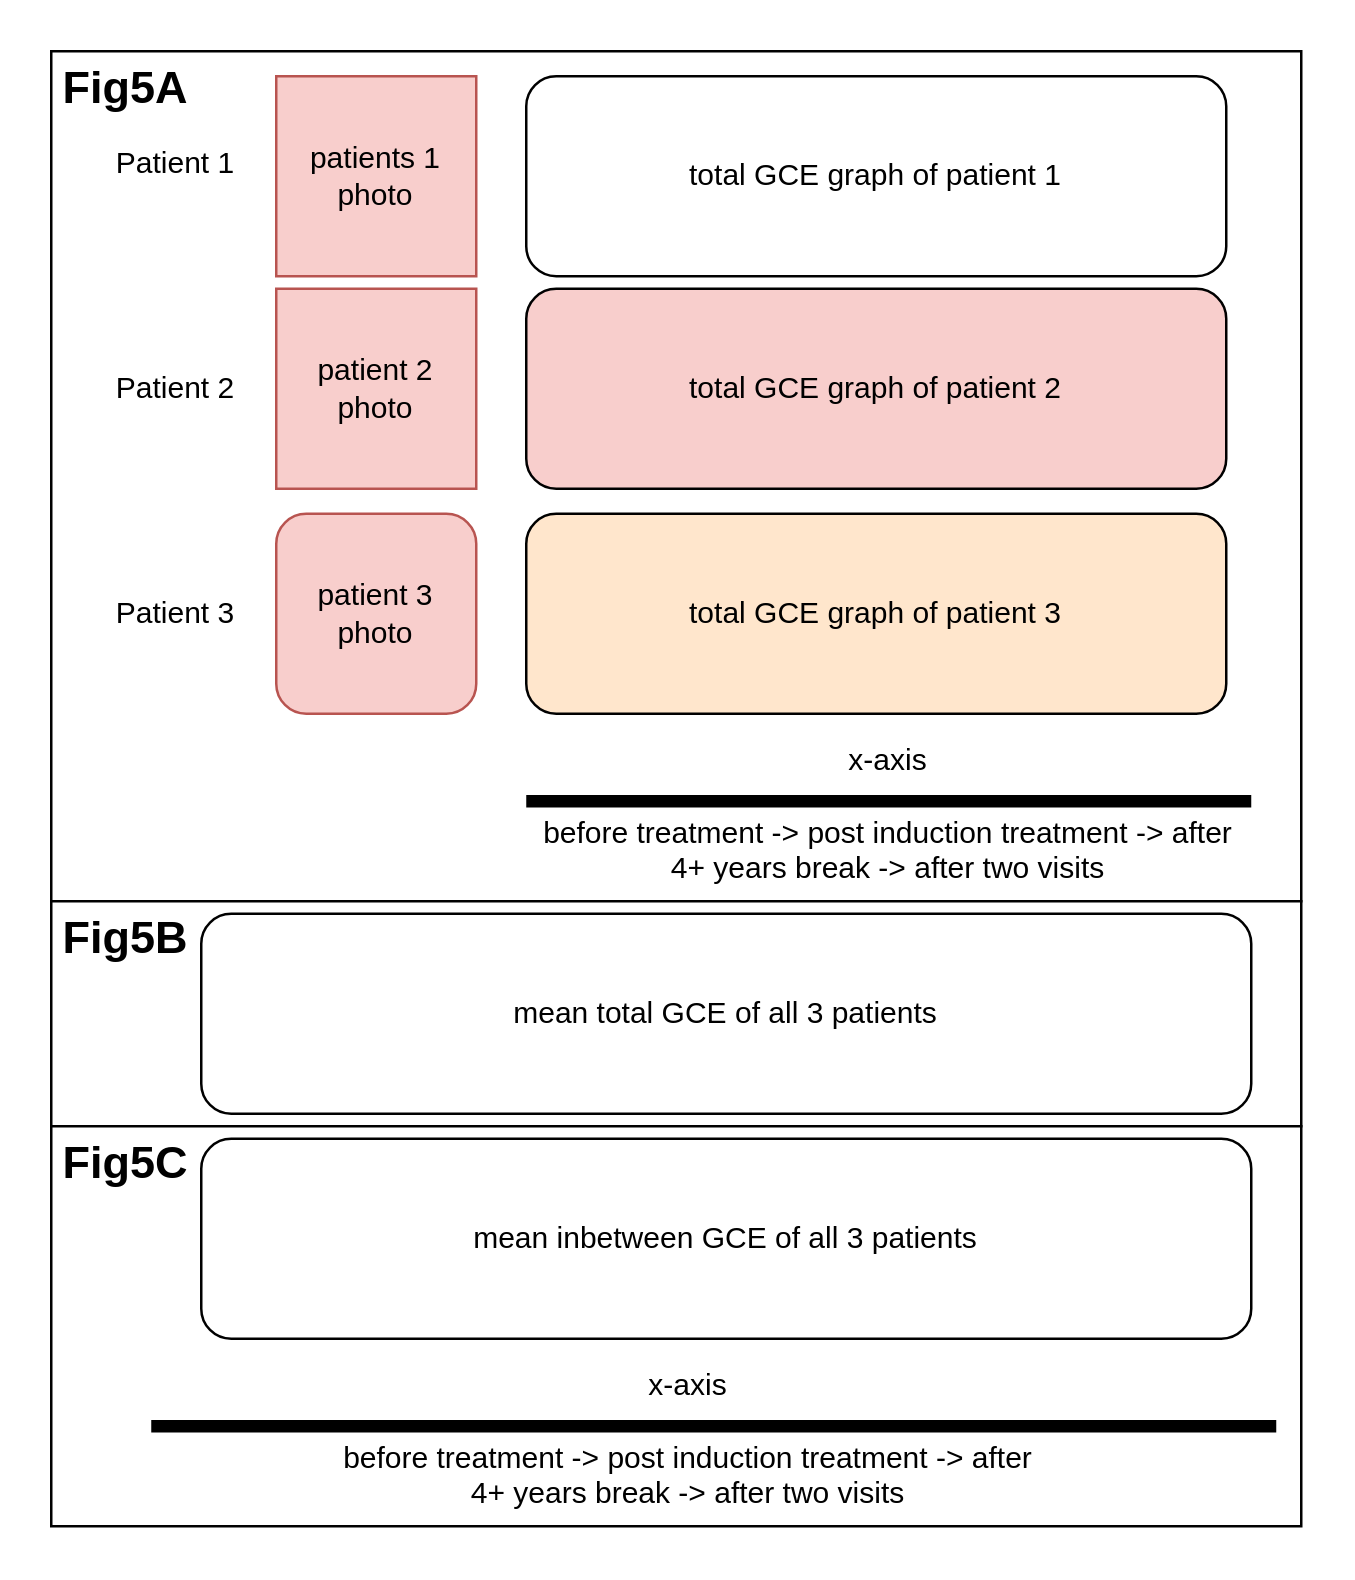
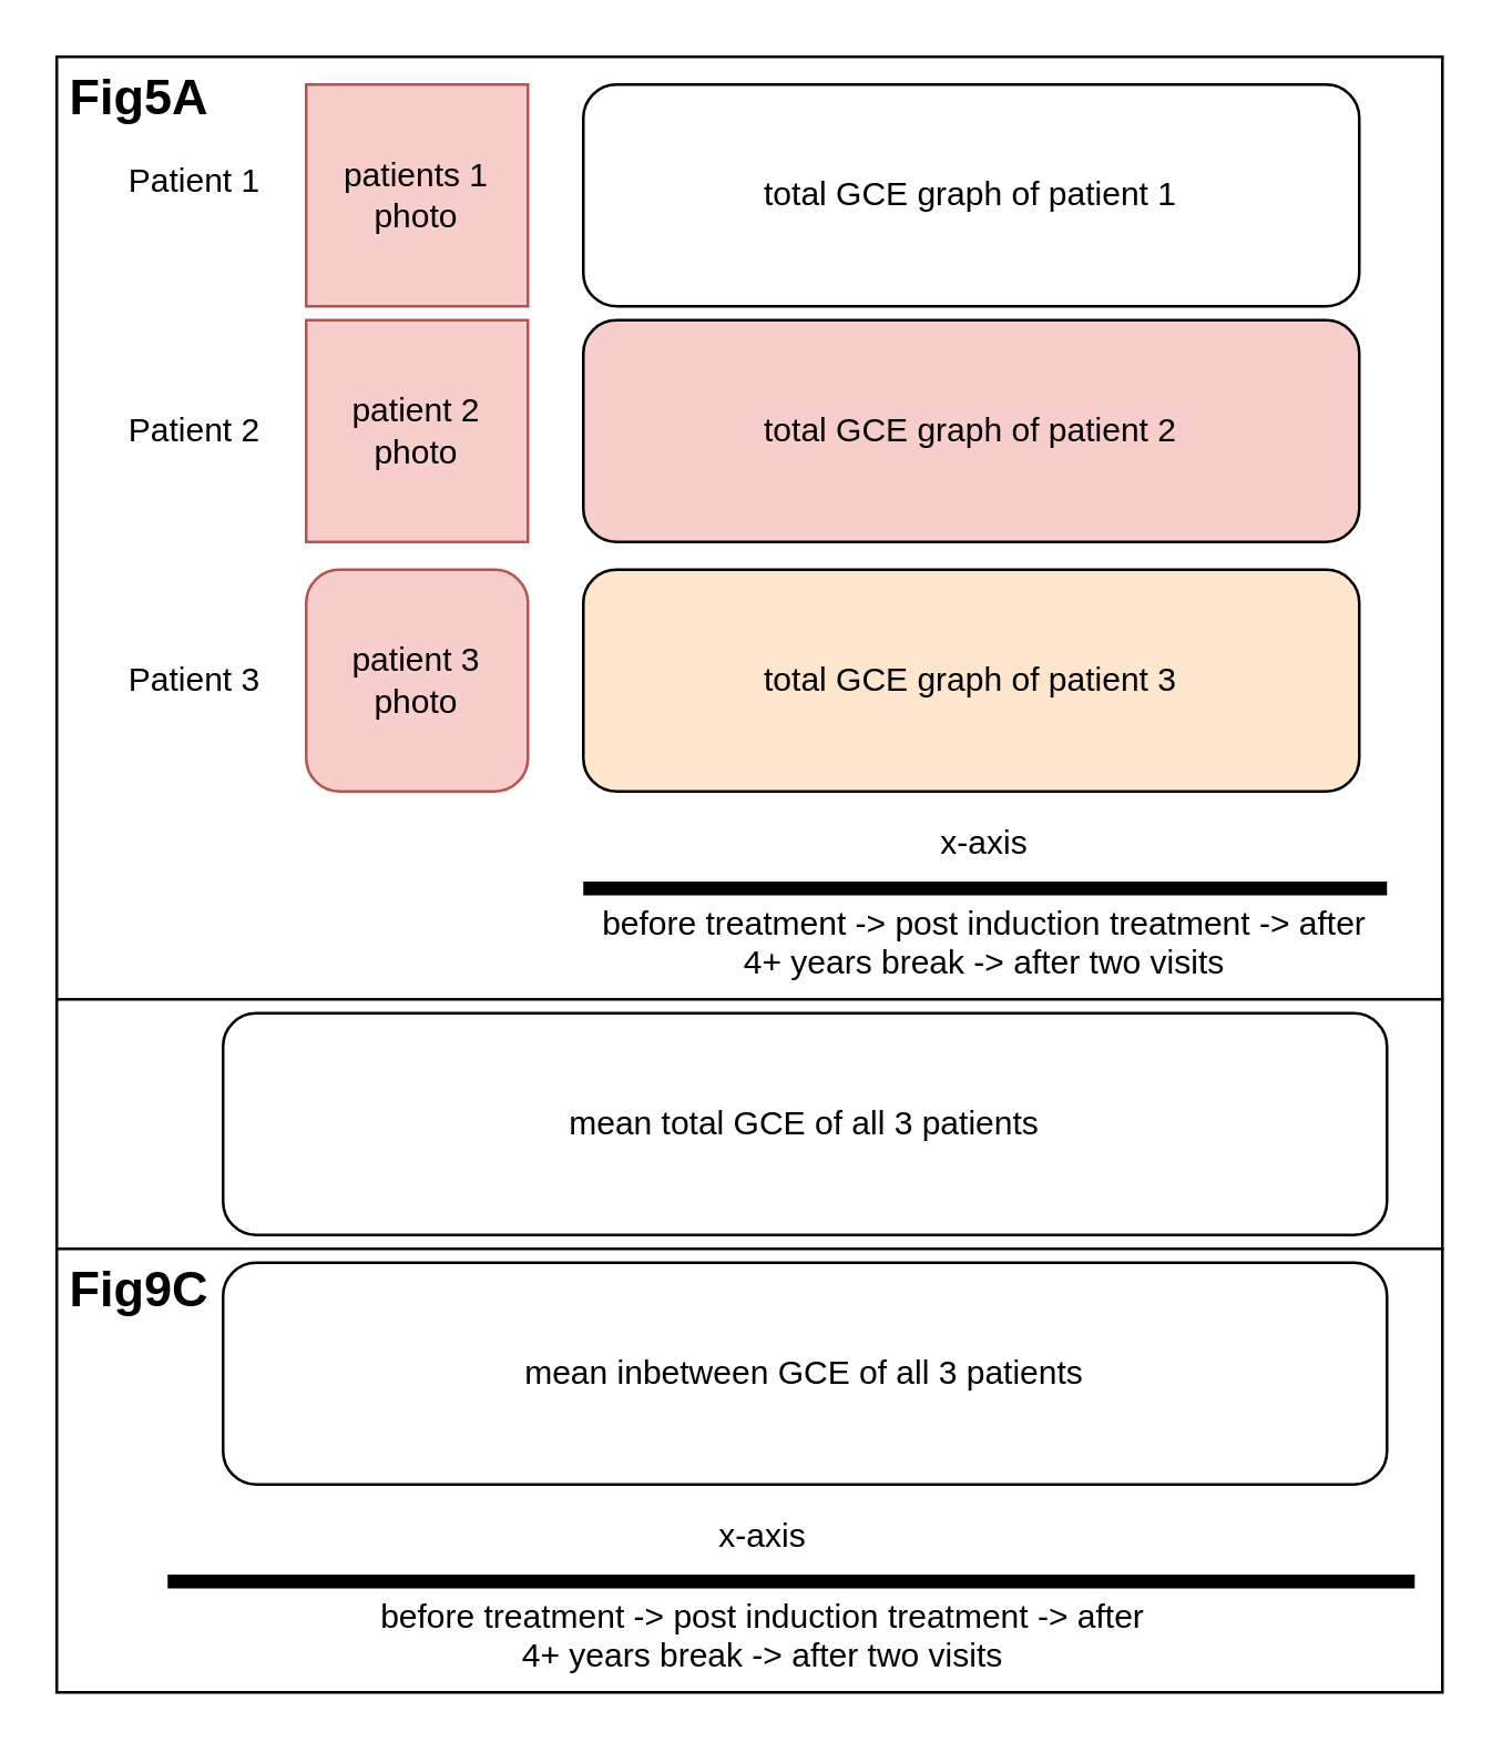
- <mxCell id="17" value="&lt;font style=&quot;font-size: 18px;&quot;&gt;Fig5B&lt;/font&gt;" style="text;html=1;strokeColor=none;fillColor=none;align=center;verticalAlign=middle;whiteSpace=wrap;rounded=0;fontStyle=1" vertex="1" parent="1"><mxGeometry x="20" y="360" width="60" height="30" as="geometry" /></mxCell>
- <mxCell id="18" value="&lt;font style=&quot;font-size: 18px;&quot;&gt;Fig5C&lt;/font&gt;" style="text;html=1;strokeColor=none;fillColor=none;align=center;verticalAlign=middle;whiteSpace=wrap;rounded=0;fontStyle=1" vertex="1" parent="1"><mxGeometry x="20" y="450" width="60" height="30" as="geometry" /></mxCell>
+ <mxCell id="18" value="&lt;font style=&quot;font-size: 18px;&quot;&gt;Fig9C&lt;/font&gt;" style="text;html=1;strokeColor=none;fillColor=none;align=center;verticalAlign=middle;whiteSpace=wrap;rounded=0;fontStyle=1" vertex="1" parent="1"><mxGeometry x="20" y="450" width="60" height="30" as="geometry" /></mxCell>
